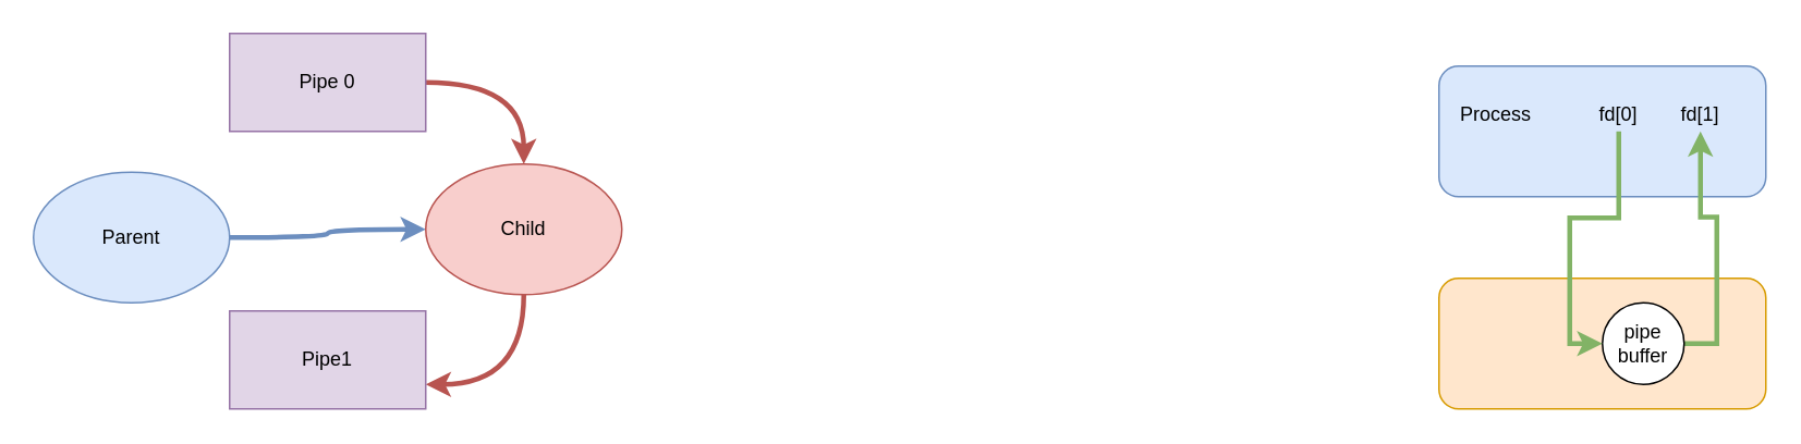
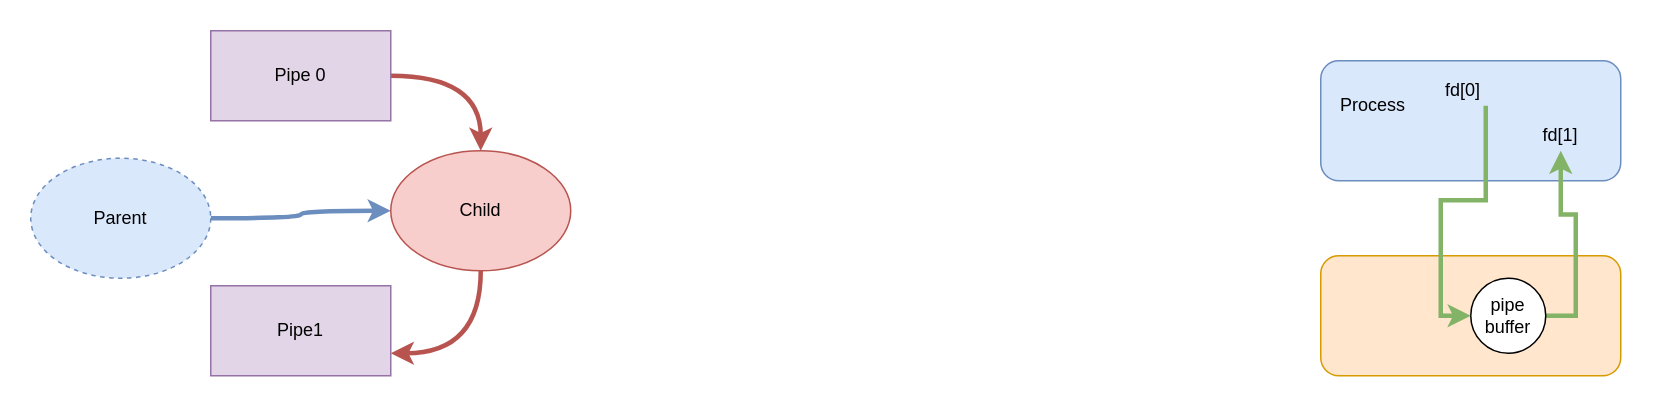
- <mxCell id="9" value="fd[0]" style="text;html=1;strokeColor=none;fillColor=none;align=center;verticalAlign=middle;whiteSpace=wrap;rounded=0;" vertex="1" parent="1"><mxGeometry x="970" y="60" width="40" height="20" as="geometry" /></mxCell>
+ <mxCell id="9" value="fd[0]" style="text;html=1;strokeColor=none;fillColor=none;align=center;verticalAlign=middle;whiteSpace=wrap;rounded=0;" vertex="1" parent="1"><mxGeometry x="955" y="50" width="40" height="20" as="geometry" /></mxCell>
- <mxCell id="7" value="fd[1]" style="text;html=1;strokeColor=none;fillColor=none;align=center;verticalAlign=middle;whiteSpace=wrap;rounded=0;" vertex="1" parent="1"><mxGeometry x="1020" y="60" width="40" height="20" as="geometry" /></mxCell>
+ <mxCell id="7" value="fd[1]" style="text;html=1;strokeColor=none;fillColor=none;align=center;verticalAlign=middle;whiteSpace=wrap;rounded=0;" vertex="1" parent="1"><mxGeometry x="1020" y="80" width="40" height="20" as="geometry" /></mxCell>
- <mxCell id="11" value="Parent" style="ellipse;whiteSpace=wrap;html=1;fillColor=#dae8fc;strokeColor=#6c8ebf;" vertex="1" parent="1"><mxGeometry x="20" y="105" width="120" height="80" as="geometry" /></mxCell>
+ <mxCell id="11" value="Parent" style="ellipse;whiteSpace=wrap;html=1;fillColor=#dae8fc;strokeColor=#6c8ebf;dashed=1;" vertex="1" parent="1"><mxGeometry x="20" y="105" width="120" height="80" as="geometry" /></mxCell>
